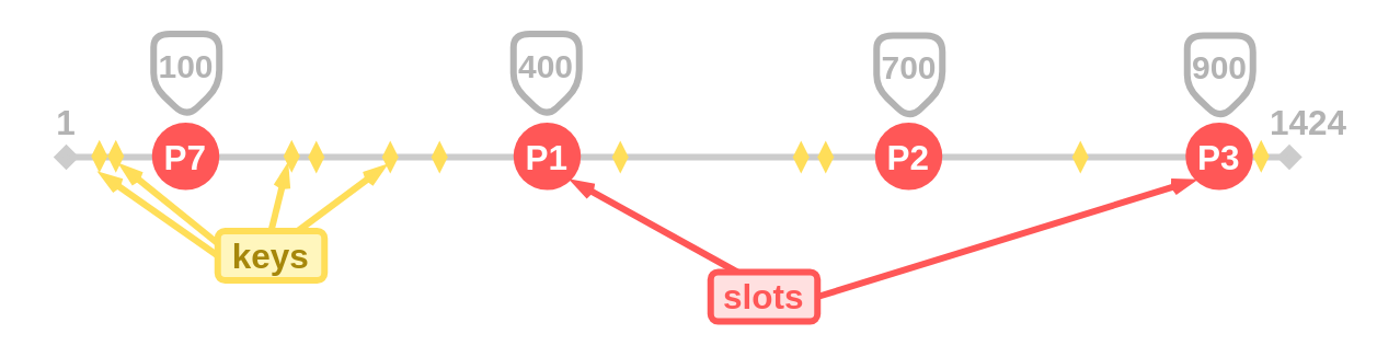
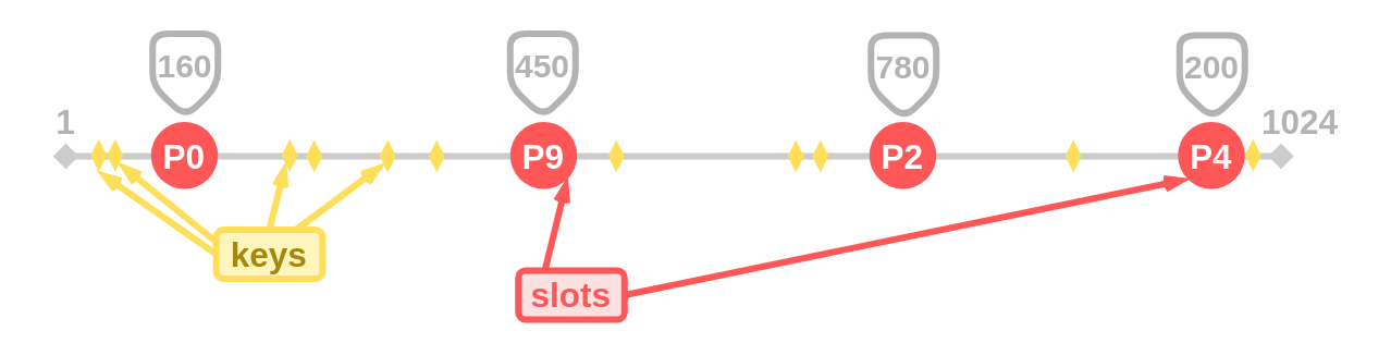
- <mxCell id="30" value="&lt;b&gt;&lt;font style=&quot;font-size: 20px&quot;&gt;100&lt;/font&gt;&lt;/b&gt;" style="shape=offPageConnector;html=1;rounded=1;strokeColor=#B3B3B3;strokeWidth=4;fillColor=#ffffff;fontSize=21;fontColor=#B3B3B3;verticalAlign=top;horizontal=1;whiteSpace=wrap;" vertex="1" parent="1"><mxGeometry x="93" y="20" width="40" height="51" as="geometry" /></mxCell>
+ <mxCell id="30" value="&lt;b&gt;&lt;font style=&quot;font-size: 20px&quot;&gt;160&lt;/font&gt;&lt;/b&gt;" style="shape=offPageConnector;html=1;rounded=1;strokeColor=#B3B3B3;strokeWidth=4;fillColor=#ffffff;fontSize=21;fontColor=#B3B3B3;verticalAlign=top;horizontal=1;whiteSpace=wrap;" vertex="1" parent="1"><mxGeometry x="93" y="20" width="40" height="51" as="geometry" /></mxCell>
- <mxCell id="31" value="&lt;span style=&quot;font-size: 20px&quot;&gt;&lt;b&gt;400&lt;/b&gt;&lt;/span&gt;" style="shape=offPageConnector;html=1;rounded=1;strokeColor=#B3B3B3;strokeWidth=4;fillColor=#ffffff;fontSize=21;fontColor=#B3B3B3;verticalAlign=top;horizontal=1;whiteSpace=wrap;" vertex="1" parent="1"><mxGeometry x="312" y="20" width="40" height="51" as="geometry" /></mxCell>
+ <mxCell id="31" value="&lt;span style=&quot;font-size: 20px&quot;&gt;&lt;b&gt;450&lt;/b&gt;&lt;/span&gt;" style="shape=offPageConnector;html=1;rounded=1;strokeColor=#B3B3B3;strokeWidth=4;fillColor=#ffffff;fontSize=21;fontColor=#B3B3B3;verticalAlign=top;horizontal=1;whiteSpace=wrap;" vertex="1" parent="1"><mxGeometry x="312" y="20" width="40" height="51" as="geometry" /></mxCell>
- <mxCell id="32" value="&lt;span style=&quot;font-size: 20px&quot;&gt;&lt;b&gt;700&lt;/b&gt;&lt;/span&gt;" style="shape=offPageConnector;html=1;rounded=1;strokeColor=#B3B3B3;strokeWidth=4;fillColor=#ffffff;fontSize=21;fontColor=#B3B3B3;verticalAlign=top;horizontal=1;whiteSpace=wrap;" vertex="1" parent="1"><mxGeometry x="533" y="21" width="40" height="51" as="geometry" /></mxCell>
+ <mxCell id="32" value="&lt;span style=&quot;font-size: 20px&quot;&gt;&lt;b&gt;780&lt;/b&gt;&lt;/span&gt;" style="shape=offPageConnector;html=1;rounded=1;strokeColor=#B3B3B3;strokeWidth=4;fillColor=#ffffff;fontSize=21;fontColor=#B3B3B3;verticalAlign=top;horizontal=1;whiteSpace=wrap;" vertex="1" parent="1"><mxGeometry x="533" y="21" width="40" height="51" as="geometry" /></mxCell>
- <mxCell id="33" value="&lt;span style=&quot;font-size: 20px&quot;&gt;&lt;b&gt;900&lt;/b&gt;&lt;/span&gt;" style="shape=offPageConnector;html=1;rounded=1;strokeColor=#B3B3B3;strokeWidth=4;fillColor=#ffffff;fontSize=21;fontColor=#B3B3B3;verticalAlign=top;horizontal=1;whiteSpace=wrap;" vertex="1" parent="1"><mxGeometry x="722" y="21" width="40" height="51" as="geometry" /></mxCell>
+ <mxCell id="33" value="&lt;span style=&quot;font-size: 20px&quot;&gt;&lt;b&gt;200&lt;/b&gt;&lt;/span&gt;" style="shape=offPageConnector;html=1;rounded=1;strokeColor=#B3B3B3;strokeWidth=4;fillColor=#ffffff;fontSize=21;fontColor=#B3B3B3;verticalAlign=top;horizontal=1;whiteSpace=wrap;" vertex="1" parent="1"><mxGeometry x="722" y="21" width="40" height="51" as="geometry" /></mxCell>
- <mxCell id="3" value="1424" style="text;html=1;strokeColor=none;fillColor=none;align=center;verticalAlign=middle;whiteSpace=wrap;rounded=0;fontStyle=1;fontSize=21;fontColor=#B3B3B3;" vertex="1" parent="2"><mxGeometry x="742" width="68" height="20" as="geometry" /></mxCell>
+ <mxCell id="3" value="1024" style="text;html=1;strokeColor=none;fillColor=none;align=center;verticalAlign=middle;whiteSpace=wrap;rounded=0;fontStyle=1;fontSize=21;fontColor=#B3B3B3;" vertex="1" parent="2"><mxGeometry x="742" width="68" height="20" as="geometry" /></mxCell>
- <mxCell id="7" value="&lt;font color=&quot;#ffffff&quot;&gt;&lt;b&gt;P7&lt;br&gt;&lt;/b&gt;&lt;/font&gt;" style="ellipse;whiteSpace=wrap;html=1;aspect=fixed;fontSize=21;fillColor=#ff5757;strokeColor=none;" vertex="1" parent="1"><mxGeometry x="92" y="74" width="41" height="41" as="geometry" /></mxCell>
+ <mxCell id="7" value="&lt;font color=&quot;#ffffff&quot;&gt;&lt;b&gt;P0&lt;br&gt;&lt;/b&gt;&lt;/font&gt;" style="ellipse;whiteSpace=wrap;html=1;aspect=fixed;fontSize=21;fillColor=#ff5757;strokeColor=none;" vertex="1" parent="1"><mxGeometry x="92" y="74" width="41" height="41" as="geometry" /></mxCell>
- <mxCell id="9" value="&lt;font color=&quot;#ffffff&quot;&gt;&lt;b&gt;P1&lt;br&gt;&lt;/b&gt;&lt;/font&gt;" style="ellipse;whiteSpace=wrap;html=1;aspect=fixed;fontSize=21;fillColor=#ff5757;strokeColor=none;" vertex="1" parent="1"><mxGeometry x="312" y="74" width="41" height="41" as="geometry" /></mxCell>
+ <mxCell id="9" value="&lt;font color=&quot;#ffffff&quot;&gt;&lt;b&gt;P9&lt;br&gt;&lt;/b&gt;&lt;/font&gt;" style="ellipse;whiteSpace=wrap;html=1;aspect=fixed;fontSize=21;fillColor=#ff5757;strokeColor=none;" vertex="1" parent="1"><mxGeometry x="312" y="74" width="41" height="41" as="geometry" /></mxCell>
- <mxCell id="8" value="&lt;font color=&quot;#ffffff&quot;&gt;&lt;b&gt;P3&lt;br&gt;&lt;/b&gt;&lt;/font&gt;" style="ellipse;whiteSpace=wrap;html=1;aspect=fixed;fontSize=21;fillColor=#ff5757;strokeColor=none;" vertex="1" parent="1"><mxGeometry x="721" y="74" width="41" height="41" as="geometry" /></mxCell>
+ <mxCell id="8" value="&lt;font color=&quot;#ffffff&quot;&gt;&lt;b&gt;P4&lt;br&gt;&lt;/b&gt;&lt;/font&gt;" style="ellipse;whiteSpace=wrap;html=1;aspect=fixed;fontSize=21;fillColor=#ff5757;strokeColor=none;" vertex="1" parent="1"><mxGeometry x="721" y="74" width="41" height="41" as="geometry" /></mxCell>
- <mxCell id="29" value="slots" style="text;html=1;strokeColor=#ff5757;fillColor=#ffe0e0;align=center;verticalAlign=middle;whiteSpace=wrap;rounded=1;fontSize=21;fontStyle=1;strokeWidth=4;fontColor=#ff5757;" vertex="1" parent="1"><mxGeometry x="432" y="165" width="65" height="30" as="geometry" /></mxCell>
+ <mxCell id="29" value="slots" style="text;html=1;strokeColor=#ff5757;fillColor=#ffe0e0;align=center;verticalAlign=middle;whiteSpace=wrap;rounded=1;fontSize=21;fontStyle=1;strokeWidth=4;fontColor=#ff5757;" vertex="1" parent="1"><mxGeometry x="317" y="165" width="65" height="30" as="geometry" /></mxCell>
